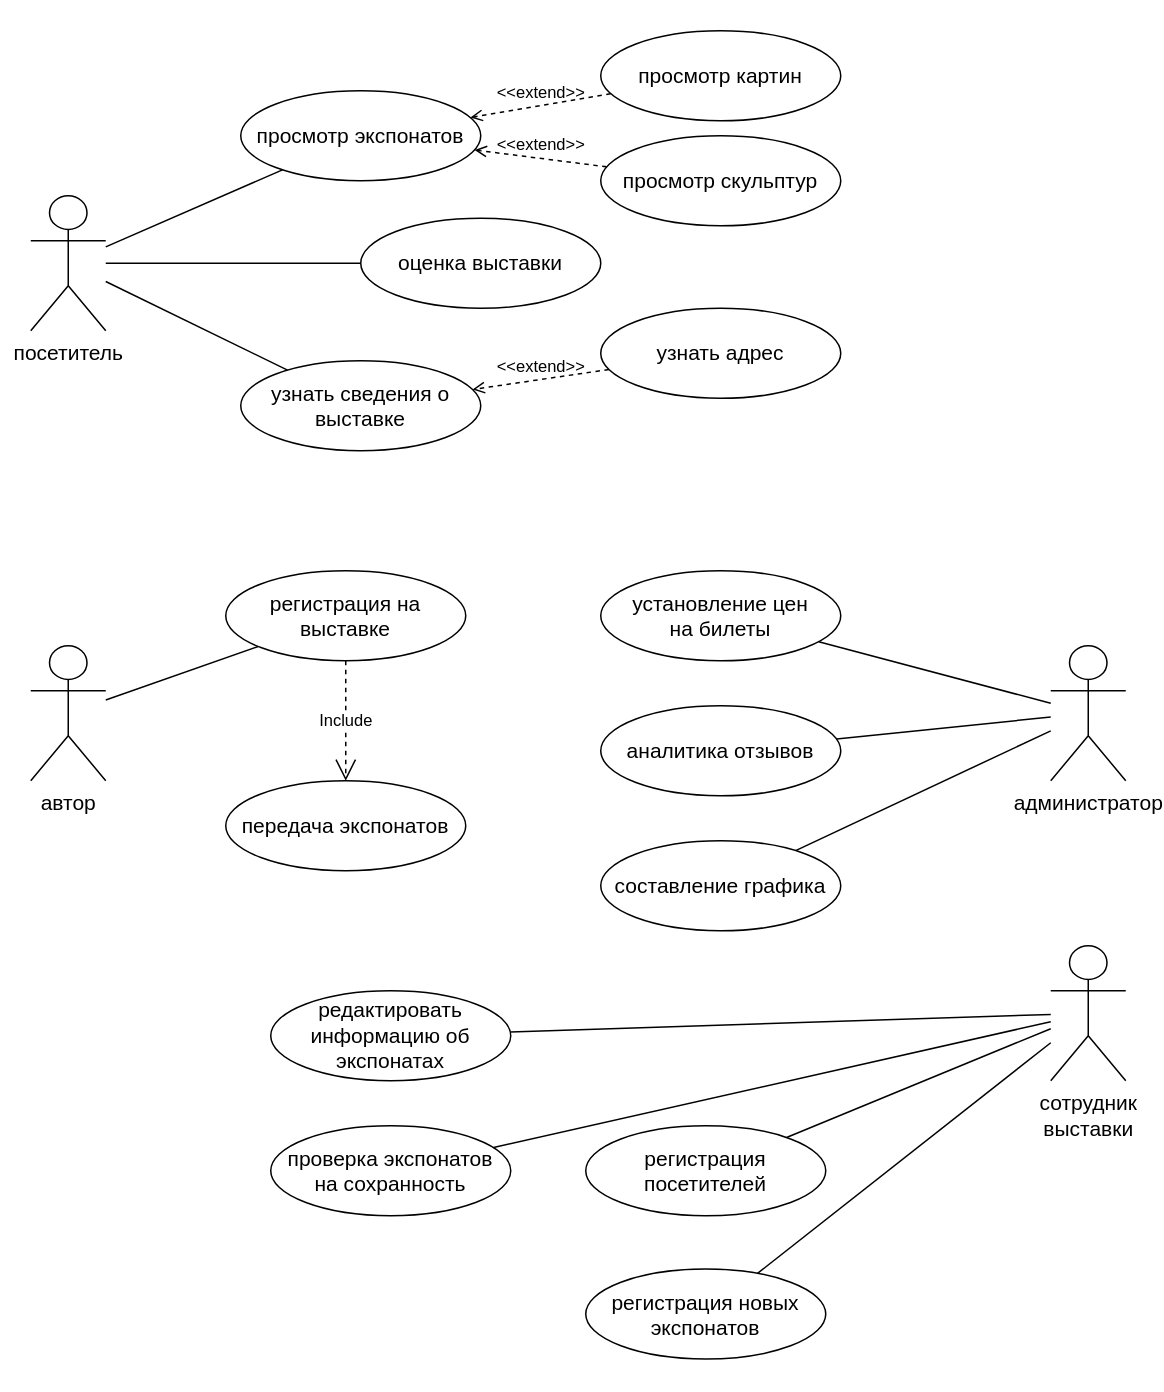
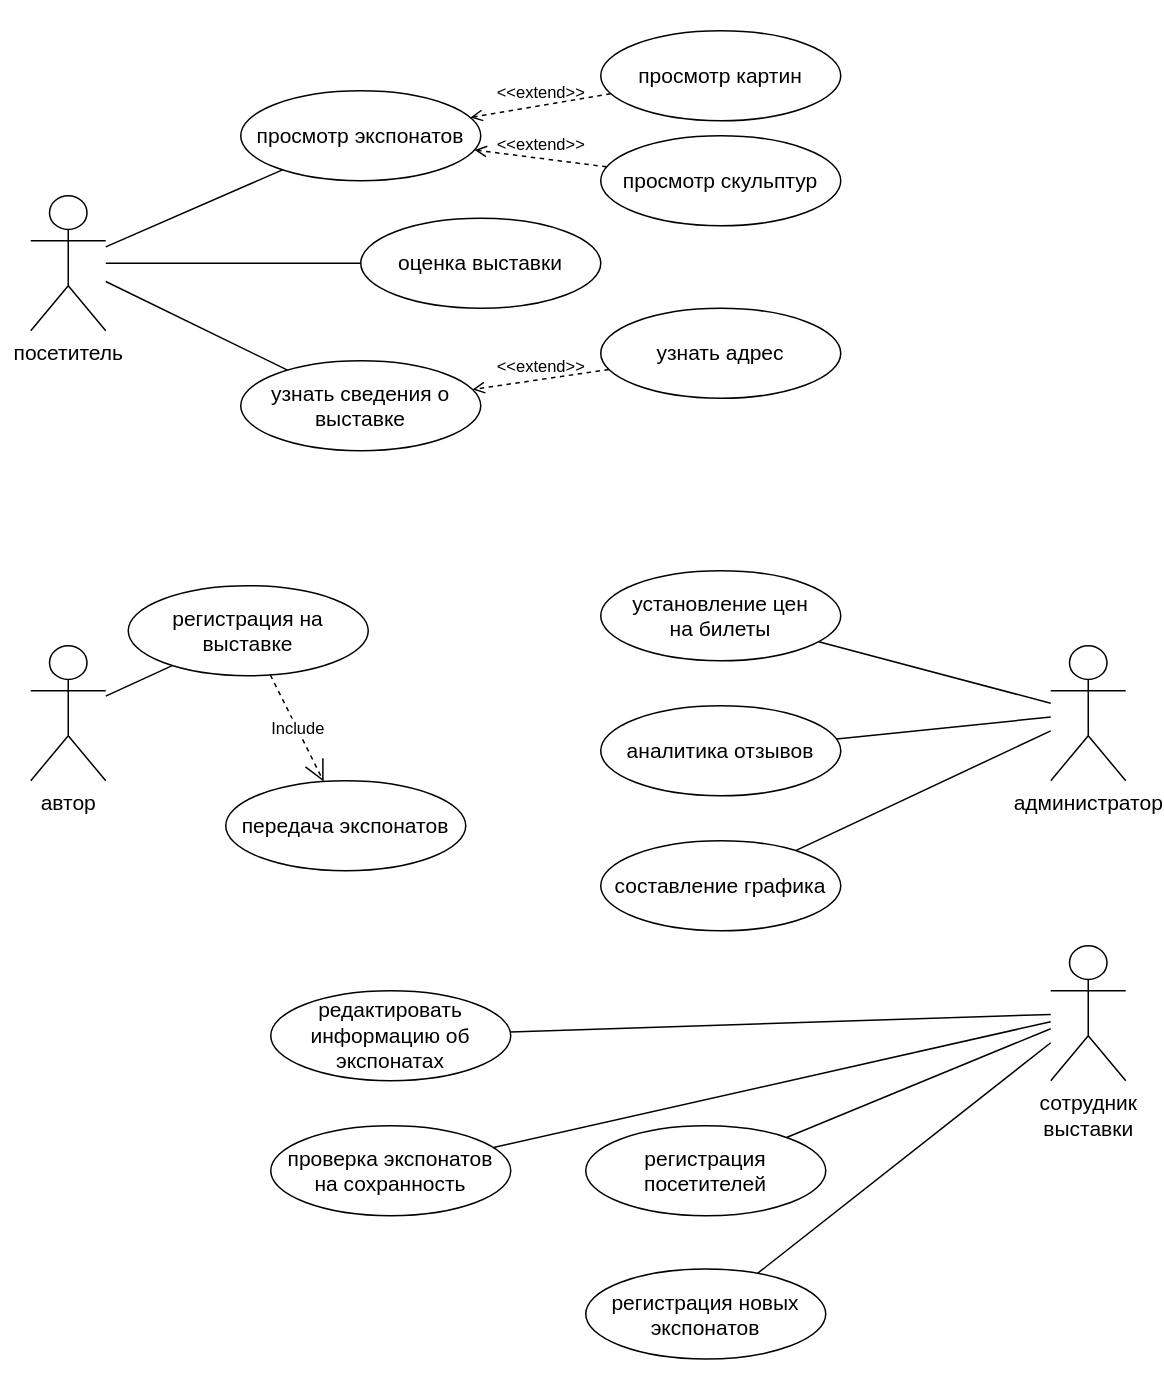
- <mxCell id="14" value="&lt;font style=&quot;font-size: 14px&quot;&gt;регистрация на выставке&lt;/font&gt;" style="ellipse;whiteSpace=wrap;html=1;" parent="1" vertex="1"><mxGeometry x="150" y="380" width="160" height="60" as="geometry" /></mxCell>
+ <mxCell id="14" value="&lt;font style=&quot;font-size: 14px&quot;&gt;регистрация на выставке&lt;/font&gt;" style="ellipse;whiteSpace=wrap;html=1;" parent="1" vertex="1"><mxGeometry x="85" y="390" width="160" height="60" as="geometry" /></mxCell>
